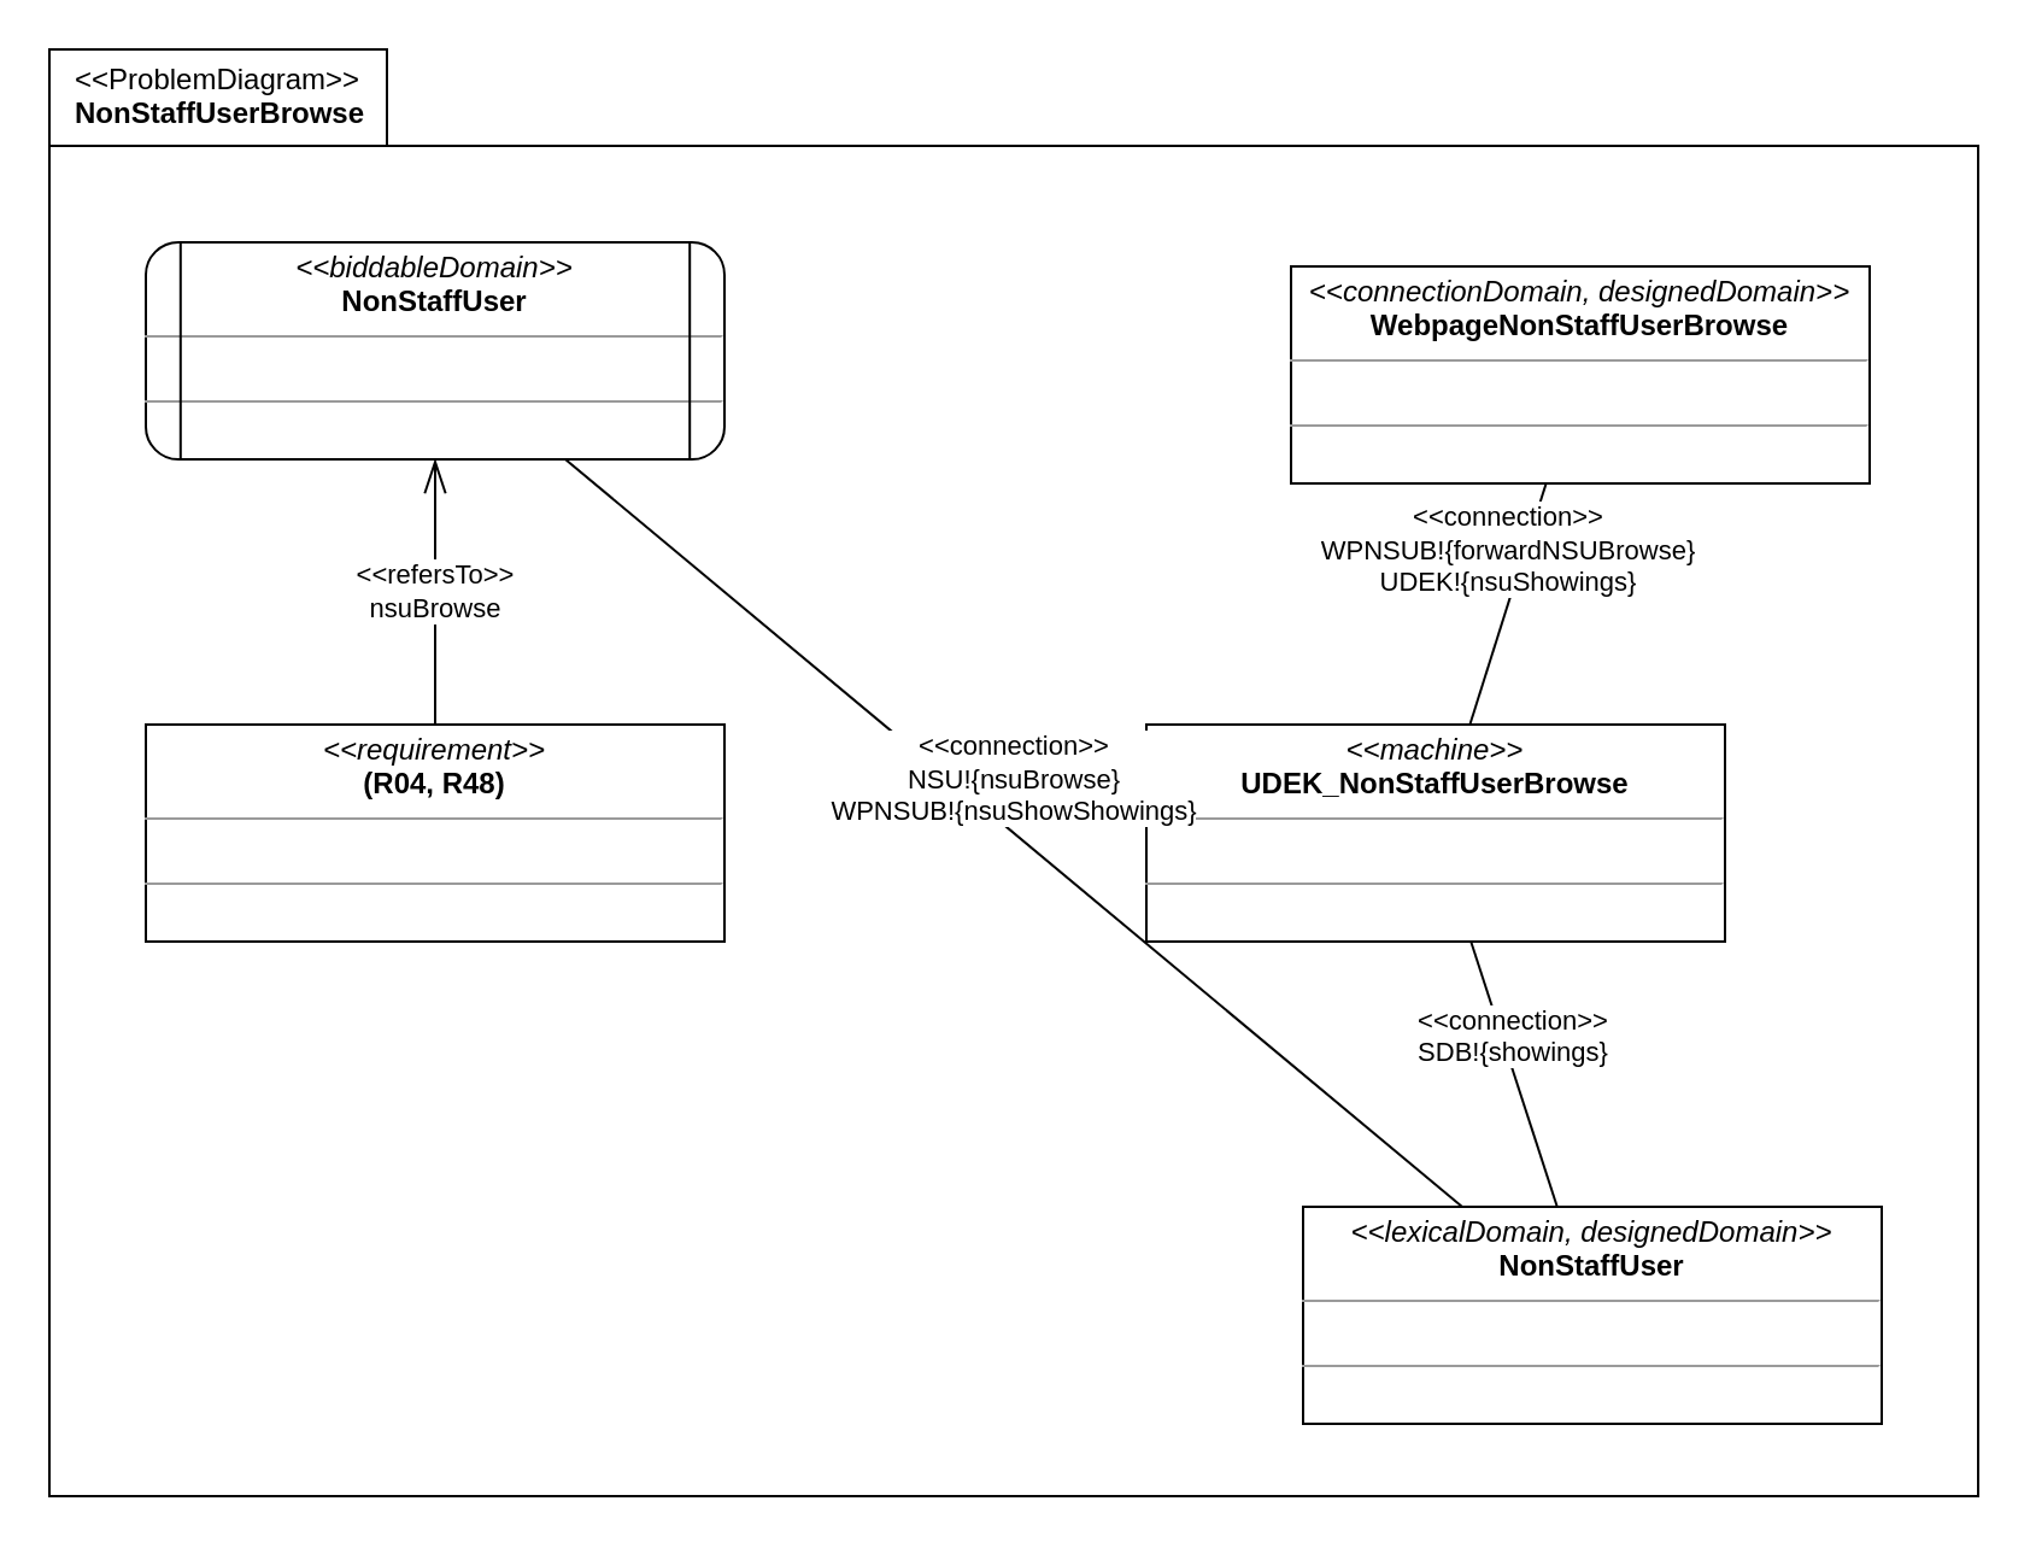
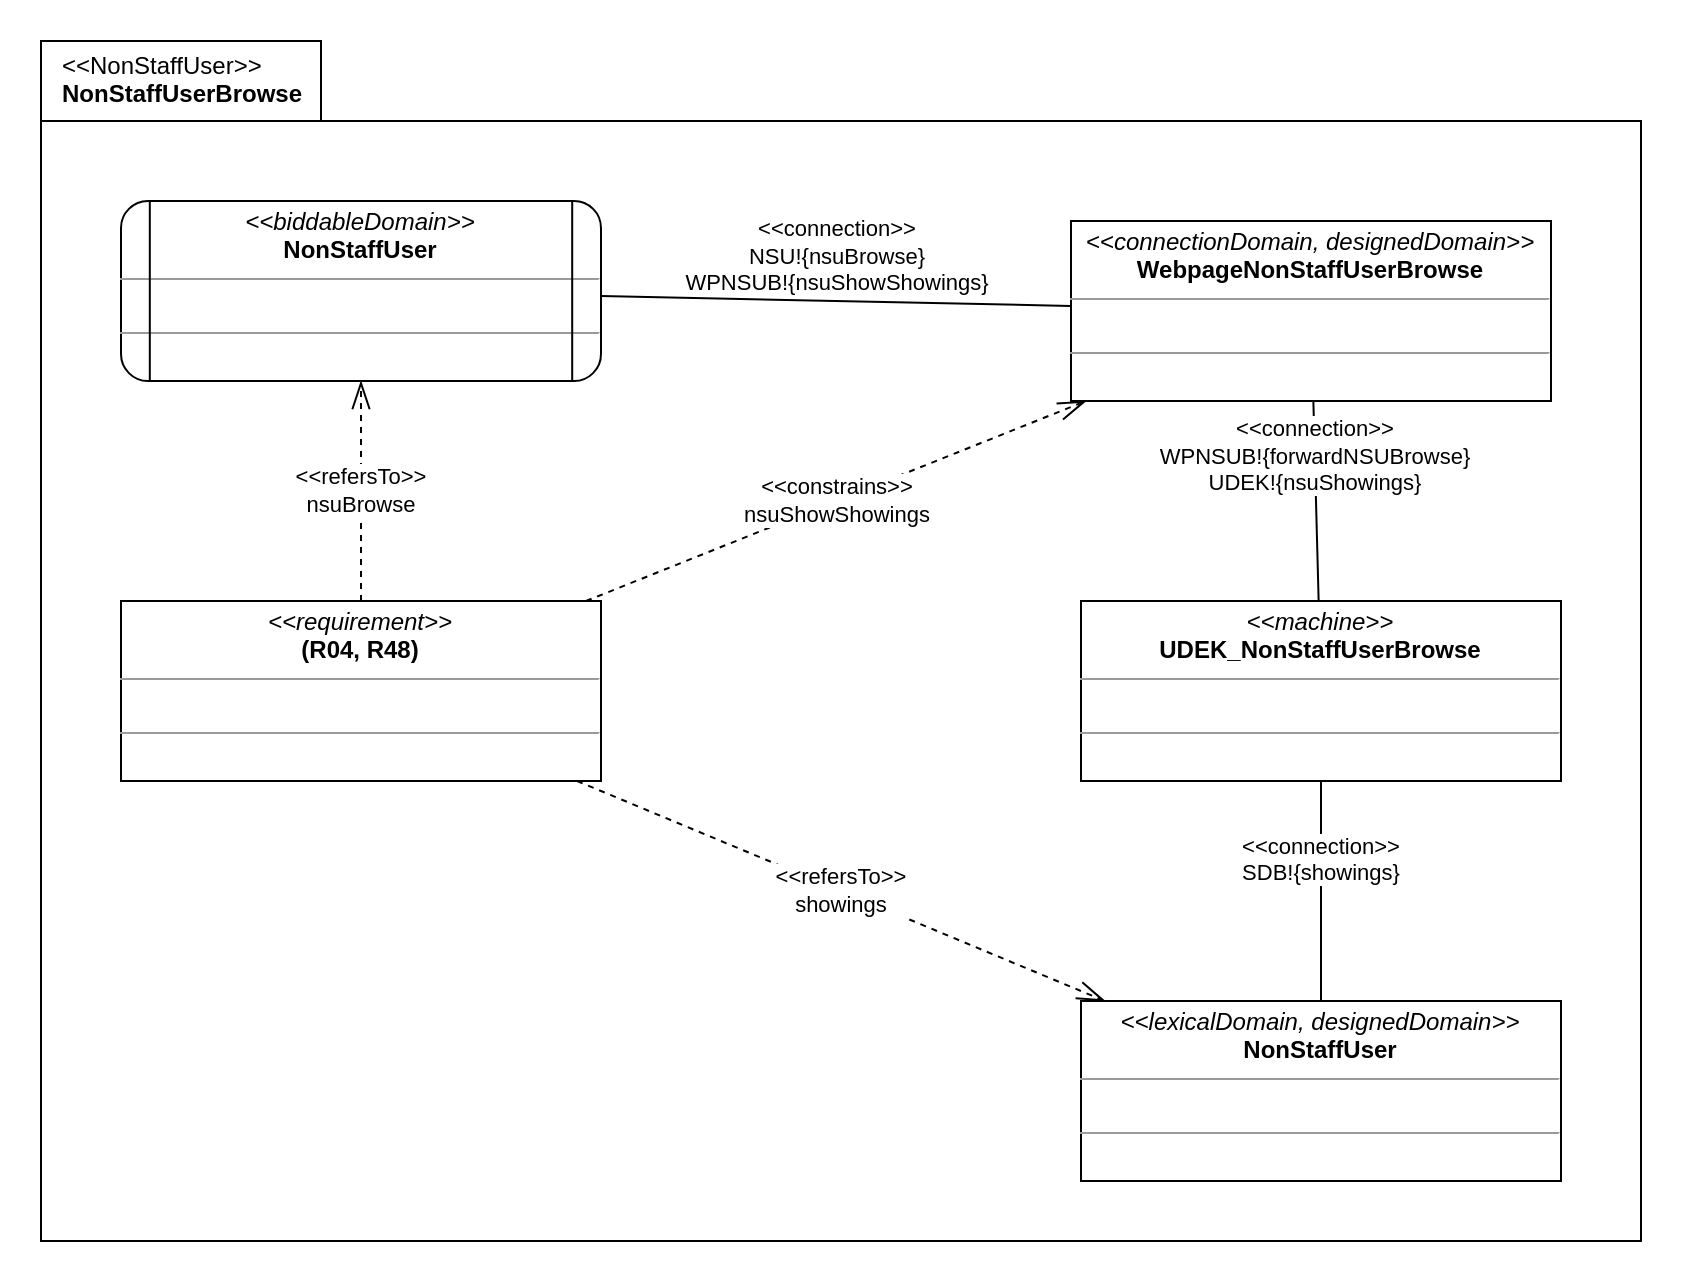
- <mxCell id="2" value="&lt;div&gt;&lt;span style=&quot;font-weight: 400&quot;&gt;&amp;lt;&amp;lt;ProblemDiagram&amp;gt;&amp;gt;&lt;/span&gt;&lt;/div&gt;&lt;div style=&quot;text-align: center&quot;&gt;NonStaffUserBrowse&lt;/div&gt;" style="shape=folder;fontStyle=1;spacingTop=1;tabWidth=140;tabHeight=40;tabPosition=left;html=1;rounded=0;shadow=0;glass=0;comic=0;sketch=0;pointerEvents=1;gradientColor=none;labelPosition=center;verticalLabelPosition=middle;align=left;verticalAlign=top;spacing=0;spacingLeft=11;collapsible=1;container=1;recursiveResize=0;fillColor=default;" parent="1" vertex="1"><mxGeometry x="20" y="20" width="800" height="600" as="geometry"><mxRectangle width="140" height="40" as="alternateBounds" /></mxGeometry></mxCell>
+ <mxCell id="2" value="&lt;div&gt;&lt;span style=&quot;font-weight: 400&quot;&gt;&amp;lt;&amp;lt;NonStaffUser&amp;gt;&amp;gt;&lt;/span&gt;&lt;/div&gt;&lt;div style=&quot;text-align: center&quot;&gt;NonStaffUserBrowse&lt;/div&gt;" style="shape=folder;fontStyle=1;spacingTop=1;tabWidth=140;tabHeight=40;tabPosition=left;html=1;rounded=0;shadow=0;glass=0;comic=0;sketch=0;pointerEvents=1;gradientColor=none;labelPosition=center;verticalLabelPosition=middle;align=left;verticalAlign=top;spacing=0;spacingLeft=11;collapsible=1;container=1;recursiveResize=0;fillColor=default;" parent="1" vertex="1"><mxGeometry x="20" y="20" width="800" height="600" as="geometry"><mxRectangle width="140" height="40" as="alternateBounds" /></mxGeometry></mxCell>
+ <mxCell id="14" value="&amp;lt;&amp;lt;constrains&amp;gt;&amp;gt;&lt;br&gt;nsuShowShowings" style="edgeStyle=none;rounded=0;orthogonalLoop=1;jettySize=auto;html=1;startArrow=none;startFill=0;endArrow=openThin;endFill=0;startSize=12;endSize=12;dashed=1;" parent="3" source="17" target="6" edge="1"><mxGeometry relative="1" as="geometry" /></mxCell>
- <mxCell id="15" value="&amp;lt;&amp;lt;refersTo&amp;gt;&amp;gt;&lt;br&gt;nsuBrowse" style="edgeStyle=none;rounded=0;orthogonalLoop=1;jettySize=auto;html=1;dashed=0;startArrow=none;startFill=0;endArrow=openThin;endFill=0;startSize=12;endSize=12;" parent="3" source="17" target="8" edge="1"><mxGeometry relative="1" as="geometry" /></mxCell>
+ <mxCell id="15" value="&amp;lt;&amp;lt;refersTo&amp;gt;&amp;gt;&lt;br&gt;nsuBrowse" style="edgeStyle=none;rounded=0;orthogonalLoop=1;jettySize=auto;html=1;dashed=1;startArrow=none;startFill=0;endArrow=openThin;endFill=0;startSize=12;endSize=12;" parent="3" source="17" target="8" edge="1"><mxGeometry relative="1" as="geometry" /></mxCell>
- <mxCell id="4" value="&lt;p style=&quot;margin: 0px ; margin-top: 4px ; text-align: center&quot;&gt;&lt;i&gt;&amp;lt;&amp;lt;machine&amp;gt;&amp;gt;&lt;/i&gt;&lt;br&gt;&lt;b&gt;UDEK_NonStaffUserBrowse&lt;/b&gt;&lt;/p&gt;&lt;hr size=&quot;1&quot;&gt;&lt;p style=&quot;margin: 0px ; margin-left: 4px&quot;&gt;&lt;br&gt;&lt;/p&gt;&lt;hr size=&quot;1&quot;&gt;&lt;p style=&quot;margin: 0px ; margin-left: 4px&quot;&gt;&lt;br&gt;&lt;/p&gt;" style="verticalAlign=top;align=left;overflow=fill;fontSize=12;fontFamily=Helvetica;html=1;rounded=0;shadow=0;glass=0;comic=0;sketch=0;pointerEvents=1;fontColor=default;gradientColor=none;container=0;" parent="3" vertex="1"><mxGeometry x="415" y="200" width="240" height="90" as="geometry" /></mxCell>
+ <mxCell id="4" value="&lt;p style=&quot;margin: 0px ; margin-top: 4px ; text-align: center&quot;&gt;&lt;i&gt;&amp;lt;&amp;lt;machine&amp;gt;&amp;gt;&lt;/i&gt;&lt;br&gt;&lt;b&gt;UDEK_NonStaffUserBrowse&lt;/b&gt;&lt;/p&gt;&lt;hr size=&quot;1&quot;&gt;&lt;p style=&quot;margin: 0px ; margin-left: 4px&quot;&gt;&lt;br&gt;&lt;/p&gt;&lt;hr size=&quot;1&quot;&gt;&lt;p style=&quot;margin: 0px ; margin-left: 4px&quot;&gt;&lt;br&gt;&lt;/p&gt;" style="verticalAlign=top;align=left;overflow=fill;fontSize=12;fontFamily=Helvetica;html=1;rounded=0;shadow=0;glass=0;comic=0;sketch=0;pointerEvents=1;fontColor=default;gradientColor=none;container=0;" parent="3" vertex="1"><mxGeometry x="480" y="200" width="240" height="90" as="geometry" /></mxCell>
+ <mxCell id="16" value="&amp;lt;&amp;lt;refersTo&amp;gt;&amp;gt;&lt;br&gt;showings" style="edgeStyle=none;rounded=0;orthogonalLoop=1;jettySize=auto;html=1;dashed=1;startArrow=none;startFill=0;endArrow=openThin;endFill=0;startSize=12;endSize=12;" parent="3" source="17" target="13" edge="1"><mxGeometry relative="1" as="geometry" /></mxCell>
- <mxCell id="11" value="&amp;lt;&amp;lt;connection&amp;gt;&amp;gt;&lt;br&gt;NSU!{nsuBrowse}&lt;br&gt;WPNSUB!{nsuShowShowings}" style="rounded=0;orthogonalLoop=1;jettySize=auto;html=1;startArrow=none;startFill=0;endArrow=none;endFill=0;startSize=12;endSize=12;verticalAlign=bottom;" parent="3" source="8" target="13" edge="1"><mxGeometry relative="1" as="geometry" /></mxCell>
+ <mxCell id="11" value="&amp;lt;&amp;lt;connection&amp;gt;&amp;gt;&lt;br&gt;NSU!{nsuBrowse}&lt;br&gt;WPNSUB!{nsuShowShowings}" style="rounded=0;orthogonalLoop=1;jettySize=auto;html=1;startArrow=none;startFill=0;endArrow=none;endFill=0;startSize=12;endSize=12;verticalAlign=bottom;" parent="3" source="8" target="6" edge="1"><mxGeometry relative="1" as="geometry" /></mxCell>
